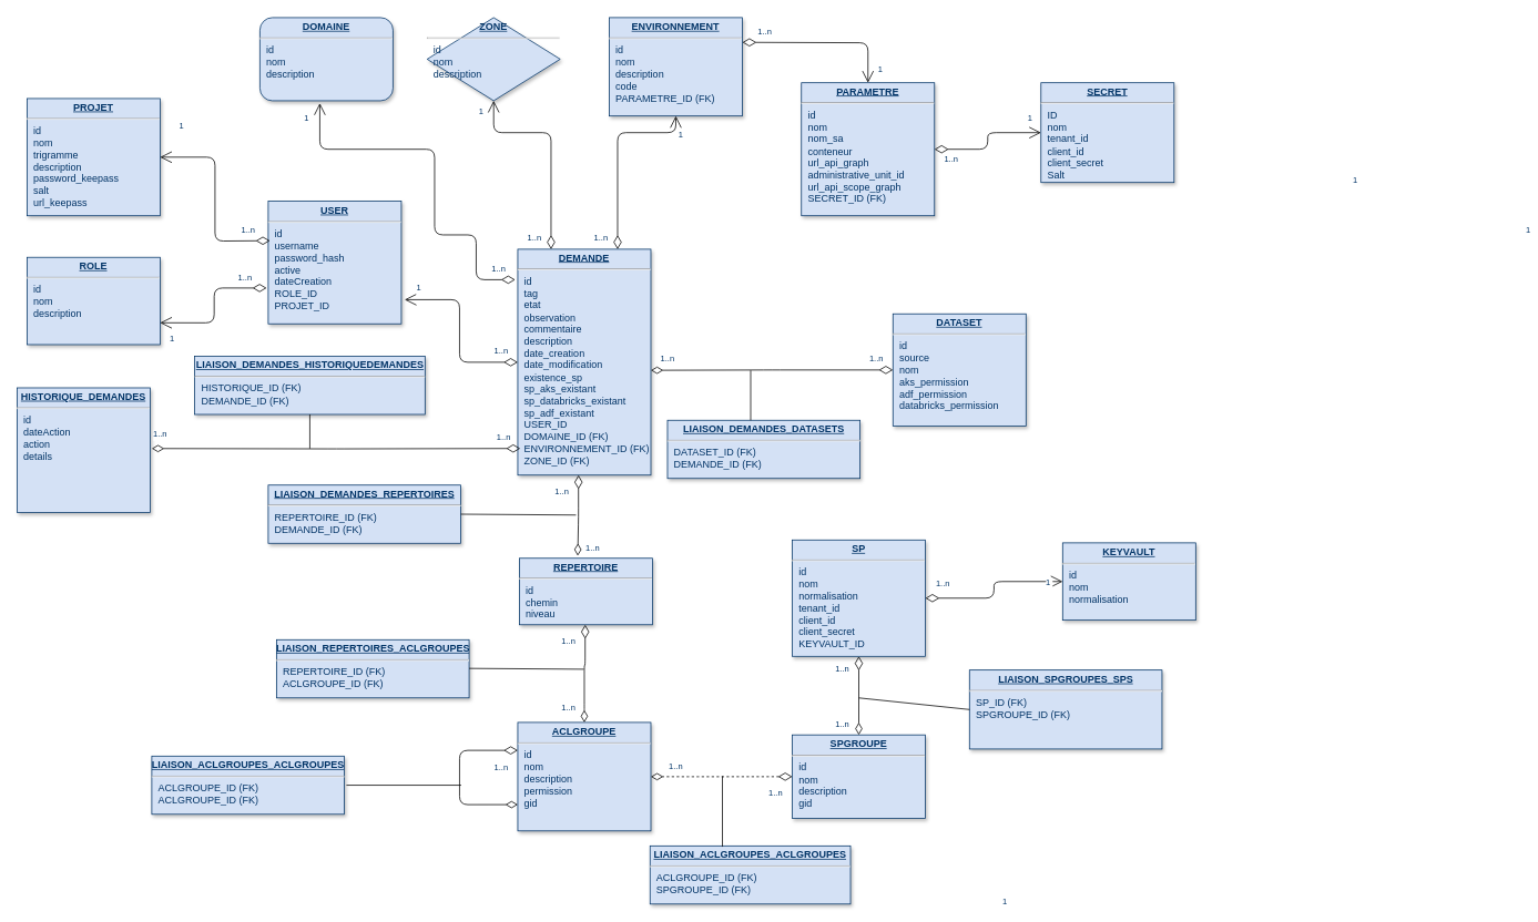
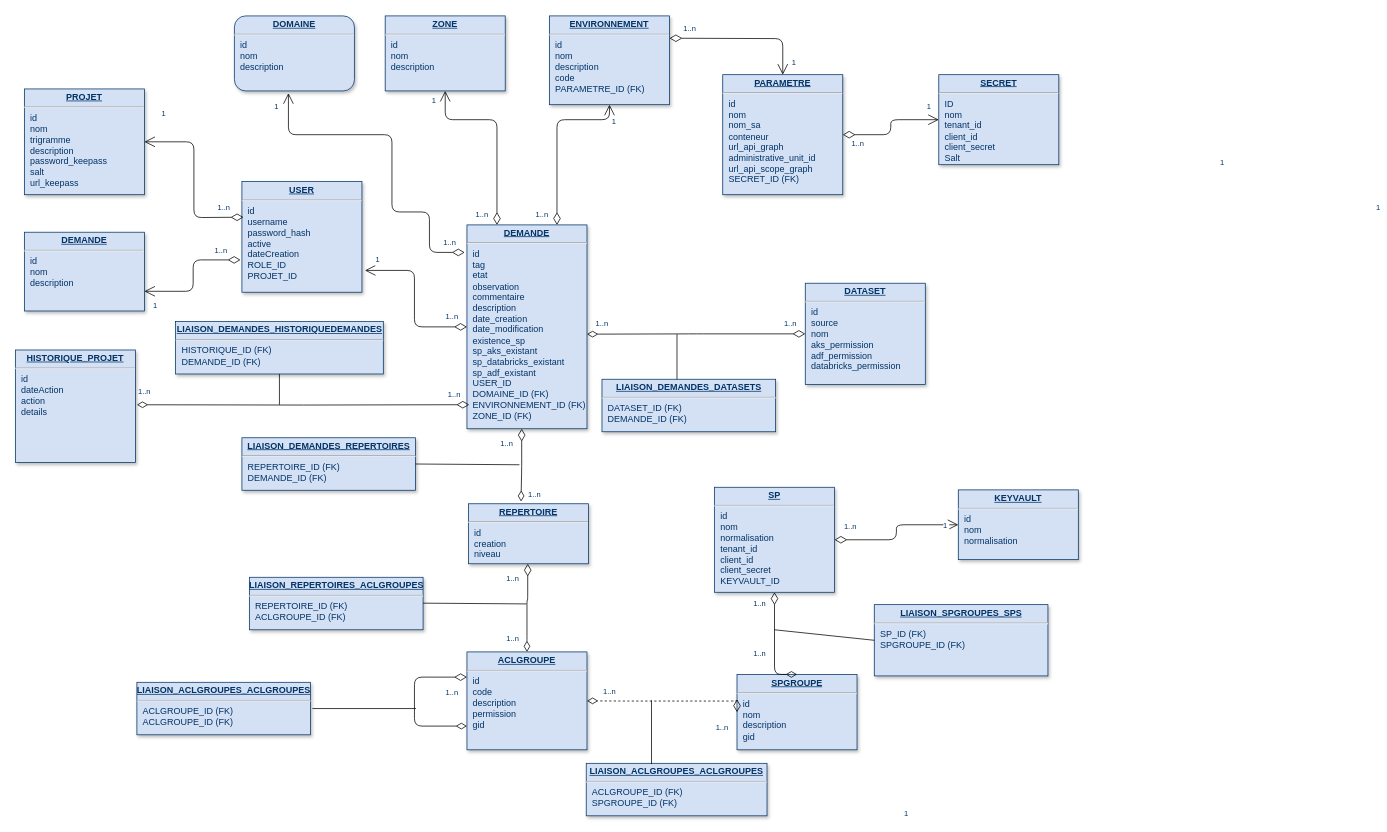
- <mxCell id="23" value="&lt;p style=&quot;margin: 0px; margin-top: 4px; text-align: center; text-decoration: underline;&quot;&gt;&lt;b&gt;ZONE&lt;/b&gt;&lt;/p&gt;&lt;hr&gt;&lt;p style=&quot;margin: 0px; margin-left: 8px;&quot;&gt;id&lt;/p&gt;&lt;p style=&quot;margin: 0px; margin-left: 8px;&quot;&gt;nom&lt;/p&gt;&lt;p style=&quot;margin: 0px; margin-left: 8px;&quot;&gt;description&lt;/p&gt;&lt;p style=&quot;margin: 0px; margin-left: 8px;&quot;&gt;&lt;br&gt;&lt;/p&gt;" style="rhombus;verticalAlign=top;align=left;overflow=fill;fontSize=12;fontFamily=Helvetica;html=1;strokeColor=#003366;shadow=1;fillColor=#D4E1F5;fontColor=#003366;" vertex="1" parent="1"><mxGeometry x="513" y="20.64" width="160" height="100" as="geometry" /></mxCell>
+ <mxCell id="23" value="&lt;p style=&quot;margin: 0px; margin-top: 4px; text-align: center; text-decoration: underline;&quot;&gt;&lt;b&gt;ZONE&lt;/b&gt;&lt;/p&gt;&lt;hr&gt;&lt;p style=&quot;margin: 0px; margin-left: 8px;&quot;&gt;id&lt;/p&gt;&lt;p style=&quot;margin: 0px; margin-left: 8px;&quot;&gt;nom&lt;/p&gt;&lt;p style=&quot;margin: 0px; margin-left: 8px;&quot;&gt;description&lt;/p&gt;&lt;p style=&quot;margin: 0px; margin-left: 8px;&quot;&gt;&lt;br&gt;&lt;/p&gt;" style="verticalAlign=top;align=left;overflow=fill;fontSize=12;fontFamily=Helvetica;html=1;strokeColor=#003366;shadow=1;fillColor=#D4E1F5;fontColor=#003366" vertex="1" parent="1"><mxGeometry x="513" y="20.64" width="160" height="100" as="geometry" /></mxCell>
- <mxCell id="4" value="&lt;p style=&quot;margin: 0px; margin-top: 4px; text-align: center; text-decoration: underline;&quot;&gt;&lt;strong&gt;ROLE&lt;/strong&gt;&lt;/p&gt;&lt;hr&gt;&lt;p style=&quot;margin: 0px; margin-left: 8px;&quot;&gt;id&lt;/p&gt;&lt;p style=&quot;margin: 0px; margin-left: 8px;&quot;&gt;nom&lt;/p&gt;&lt;p style=&quot;margin: 0px; margin-left: 8px;&quot;&gt;description&lt;/p&gt;&lt;p style=&quot;margin: 0px; margin-left: 8px;&quot;&gt;&lt;br&gt;&lt;/p&gt;" style="verticalAlign=top;align=left;overflow=fill;fontSize=12;fontFamily=Helvetica;html=1;strokeColor=#003366;shadow=1;fillColor=#D4E1F5;fontColor=#003366" parent="1" vertex="1"><mxGeometry x="32" y="309" width="160" height="105" as="geometry" /></mxCell>
+ <mxCell id="4" value="&lt;p style=&quot;margin: 0px; margin-top: 4px; text-align: center; text-decoration: underline;&quot;&gt;&lt;strong&gt;DEMANDE&lt;/strong&gt;&lt;/p&gt;&lt;hr&gt;&lt;p style=&quot;margin: 0px; margin-left: 8px;&quot;&gt;id&lt;/p&gt;&lt;p style=&quot;margin: 0px; margin-left: 8px;&quot;&gt;nom&lt;/p&gt;&lt;p style=&quot;margin: 0px; margin-left: 8px;&quot;&gt;description&lt;/p&gt;&lt;p style=&quot;margin: 0px; margin-left: 8px;&quot;&gt;&lt;br&gt;&lt;/p&gt;" style="verticalAlign=top;align=left;overflow=fill;fontSize=12;fontFamily=Helvetica;html=1;strokeColor=#003366;shadow=1;fillColor=#D4E1F5;fontColor=#003366" parent="1" vertex="1"><mxGeometry x="32" y="309" width="160" height="105" as="geometry" /></mxCell>
- <mxCell id="7" value="&lt;p style=&quot;margin: 0px; margin-top: 4px; text-align: center; text-decoration: underline;&quot;&gt;&lt;b&gt;HISTORIQUE_DEMANDES&lt;/b&gt;&lt;/p&gt;&lt;hr&gt;&lt;p style=&quot;margin: 0px; margin-left: 8px;&quot;&gt;id&lt;/p&gt;&lt;p style=&quot;margin: 0px; margin-left: 8px;&quot;&gt;dateAction&lt;/p&gt;&lt;p style=&quot;margin: 0px; margin-left: 8px;&quot;&gt;action&lt;/p&gt;&lt;p style=&quot;margin: 0px; margin-left: 8px;&quot;&gt;details&lt;br&gt;&lt;/p&gt;" style="verticalAlign=top;align=left;overflow=fill;fontSize=12;fontFamily=Helvetica;html=1;strokeColor=#003366;shadow=1;fillColor=#D4E1F5;fontColor=#003366" parent="1" vertex="1"><mxGeometry x="20" y="466" width="160" height="150" as="geometry" /></mxCell>
+ <mxCell id="7" value="&lt;p style=&quot;margin: 0px; margin-top: 4px; text-align: center; text-decoration: underline;&quot;&gt;&lt;b&gt;HISTORIQUE_PROJET&lt;/b&gt;&lt;/p&gt;&lt;hr&gt;&lt;p style=&quot;margin: 0px; margin-left: 8px;&quot;&gt;id&lt;/p&gt;&lt;p style=&quot;margin: 0px; margin-left: 8px;&quot;&gt;dateAction&lt;/p&gt;&lt;p style=&quot;margin: 0px; margin-left: 8px;&quot;&gt;action&lt;/p&gt;&lt;p style=&quot;margin: 0px; margin-left: 8px;&quot;&gt;details&lt;br&gt;&lt;/p&gt;" style="verticalAlign=top;align=left;overflow=fill;fontSize=12;fontFamily=Helvetica;html=1;strokeColor=#003366;shadow=1;fillColor=#D4E1F5;fontColor=#003366" parent="1" vertex="1"><mxGeometry x="20" y="466" width="160" height="150" as="geometry" /></mxCell>
- <mxCell id="8" value="&lt;p style=&quot;margin: 0px; margin-top: 4px; text-align: center; text-decoration: underline;&quot;&gt;&lt;b&gt;REPERTOIRE&lt;/b&gt;&lt;/p&gt;&lt;hr&gt;&lt;p style=&quot;margin: 0px; margin-left: 8px;&quot;&gt;id&lt;/p&gt;&lt;p style=&quot;margin: 0px; margin-left: 8px;&quot;&gt;chemin&lt;/p&gt;&lt;p style=&quot;margin: 0px; margin-left: 8px;&quot;&gt;niveau&lt;/p&gt;&lt;p style=&quot;margin: 0px; margin-left: 8px;&quot;&gt;&lt;br&gt;&lt;/p&gt;" style="verticalAlign=top;align=left;overflow=fill;fontSize=12;fontFamily=Helvetica;html=1;strokeColor=#003366;shadow=1;fillColor=#D4E1F5;fontColor=#003366" parent="1" vertex="1"><mxGeometry x="624" y="671" width="160" height="80" as="geometry" /></mxCell>
+ <mxCell id="8" value="&lt;p style=&quot;margin: 0px; margin-top: 4px; text-align: center; text-decoration: underline;&quot;&gt;&lt;b&gt;REPERTOIRE&lt;/b&gt;&lt;/p&gt;&lt;hr&gt;&lt;p style=&quot;margin: 0px; margin-left: 8px;&quot;&gt;id&lt;/p&gt;&lt;p style=&quot;margin: 0px; margin-left: 8px;&quot;&gt;creation&lt;/p&gt;&lt;p style=&quot;margin: 0px; margin-left: 8px;&quot;&gt;niveau&lt;/p&gt;&lt;p style=&quot;margin: 0px; margin-left: 8px;&quot;&gt;&lt;br&gt;&lt;/p&gt;" style="verticalAlign=top;align=left;overflow=fill;fontSize=12;fontFamily=Helvetica;html=1;strokeColor=#003366;shadow=1;fillColor=#D4E1F5;fontColor=#003366" parent="1" vertex="1"><mxGeometry x="624" y="671" width="160" height="80" as="geometry" /></mxCell>
- <mxCell id="50" value="&lt;p style=&quot;margin: 0px; margin-top: 4px; text-align: center; text-decoration: underline;&quot;&gt;&lt;b&gt;ACLGROUPE&lt;/b&gt;&lt;/p&gt;&lt;hr&gt;&lt;p style=&quot;margin: 0px; margin-left: 8px;&quot;&gt;id&lt;/p&gt;&lt;p style=&quot;margin: 0px; margin-left: 8px;&quot;&gt;&lt;span style=&quot;background-color: initial;&quot;&gt;nom&lt;/span&gt;&lt;/p&gt;&lt;p style=&quot;margin: 0px; margin-left: 8px;&quot;&gt;&lt;span style=&quot;background-color: initial;&quot;&gt;description&lt;/span&gt;&lt;br&gt;&lt;/p&gt;&lt;p style=&quot;margin: 0px; margin-left: 8px;&quot;&gt;permission&lt;/p&gt;&lt;p style=&quot;margin: 0px; margin-left: 8px;&quot;&gt;gid&lt;/p&gt;" style="verticalAlign=top;align=left;overflow=fill;fontSize=12;fontFamily=Helvetica;html=1;strokeColor=#003366;shadow=1;fillColor=#D4E1F5;fontColor=#003366" vertex="1" parent="1"><mxGeometry x="622" y="868.5" width="160" height="130.5" as="geometry" /></mxCell>
+ <mxCell id="50" value="&lt;p style=&quot;margin: 0px; margin-top: 4px; text-align: center; text-decoration: underline;&quot;&gt;&lt;b&gt;ACLGROUPE&lt;/b&gt;&lt;/p&gt;&lt;hr&gt;&lt;p style=&quot;margin: 0px; margin-left: 8px;&quot;&gt;id&lt;/p&gt;&lt;p style=&quot;margin: 0px; margin-left: 8px;&quot;&gt;&lt;span style=&quot;background-color: initial;&quot;&gt;code&lt;/span&gt;&lt;/p&gt;&lt;p style=&quot;margin: 0px; margin-left: 8px;&quot;&gt;&lt;span style=&quot;background-color: initial;&quot;&gt;description&lt;/span&gt;&lt;br&gt;&lt;/p&gt;&lt;p style=&quot;margin: 0px; margin-left: 8px;&quot;&gt;permission&lt;/p&gt;&lt;p style=&quot;margin: 0px; margin-left: 8px;&quot;&gt;gid&lt;/p&gt;" style="verticalAlign=top;align=left;overflow=fill;fontSize=12;fontFamily=Helvetica;html=1;strokeColor=#003366;shadow=1;fillColor=#D4E1F5;fontColor=#003366" vertex="1" parent="1"><mxGeometry x="622" y="868.5" width="160" height="130.5" as="geometry" /></mxCell>
- <mxCell id="61" value="&lt;p style=&quot;margin: 0px; margin-top: 4px; text-align: center; text-decoration: underline;&quot;&gt;&lt;b&gt;SPGROUPE&lt;/b&gt;&lt;/p&gt;&lt;hr&gt;&lt;p style=&quot;margin: 0px; margin-left: 8px;&quot;&gt;id&lt;/p&gt;&lt;p style=&quot;margin: 0px; margin-left: 8px;&quot;&gt;&lt;span style=&quot;background-color: initial;&quot;&gt;nom&lt;/span&gt;&lt;/p&gt;&lt;p style=&quot;margin: 0px; margin-left: 8px;&quot;&gt;&lt;span style=&quot;background-color: initial;&quot;&gt;description&lt;/span&gt;&lt;br&gt;&lt;/p&gt;&lt;p style=&quot;margin: 0px; margin-left: 8px;&quot;&gt;&lt;span style=&quot;background-color: initial;&quot;&gt;gid&lt;/span&gt;&lt;/p&gt;" style="verticalAlign=top;align=left;overflow=fill;fontSize=12;fontFamily=Helvetica;html=1;strokeColor=#003366;shadow=1;fillColor=#D4E1F5;fontColor=#003366" vertex="1" parent="1"><mxGeometry x="952" y="883.5" width="160" height="100.5" as="geometry" /></mxCell>
+ <mxCell id="61" value="&lt;p style=&quot;margin: 0px; margin-top: 4px; text-align: center; text-decoration: underline;&quot;&gt;&lt;b&gt;SPGROUPE&lt;/b&gt;&lt;/p&gt;&lt;hr&gt;&lt;p style=&quot;margin: 0px; margin-left: 8px;&quot;&gt;id&lt;/p&gt;&lt;p style=&quot;margin: 0px; margin-left: 8px;&quot;&gt;&lt;span style=&quot;background-color: initial;&quot;&gt;nom&lt;/span&gt;&lt;/p&gt;&lt;p style=&quot;margin: 0px; margin-left: 8px;&quot;&gt;&lt;span style=&quot;background-color: initial;&quot;&gt;description&lt;/span&gt;&lt;br&gt;&lt;/p&gt;&lt;p style=&quot;margin: 0px; margin-left: 8px;&quot;&gt;&lt;span style=&quot;background-color: initial;&quot;&gt;gid&lt;/span&gt;&lt;/p&gt;" style="verticalAlign=top;align=left;overflow=fill;fontSize=12;fontFamily=Helvetica;html=1;strokeColor=#003366;shadow=1;fillColor=#D4E1F5;fontColor=#003366" vertex="1" parent="1"><mxGeometry x="982" y="898.5" width="160" height="100.5" as="geometry" /></mxCell>
